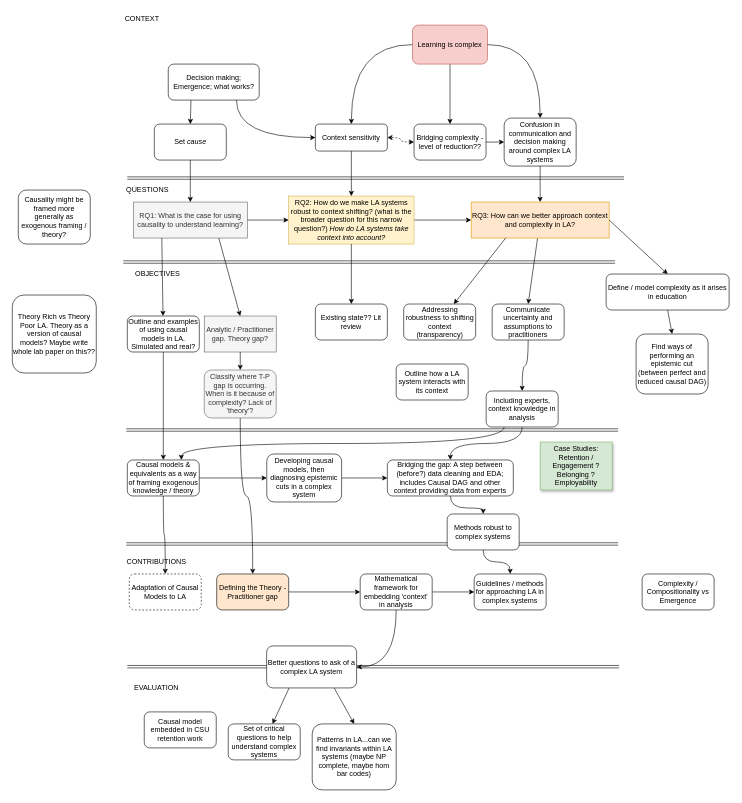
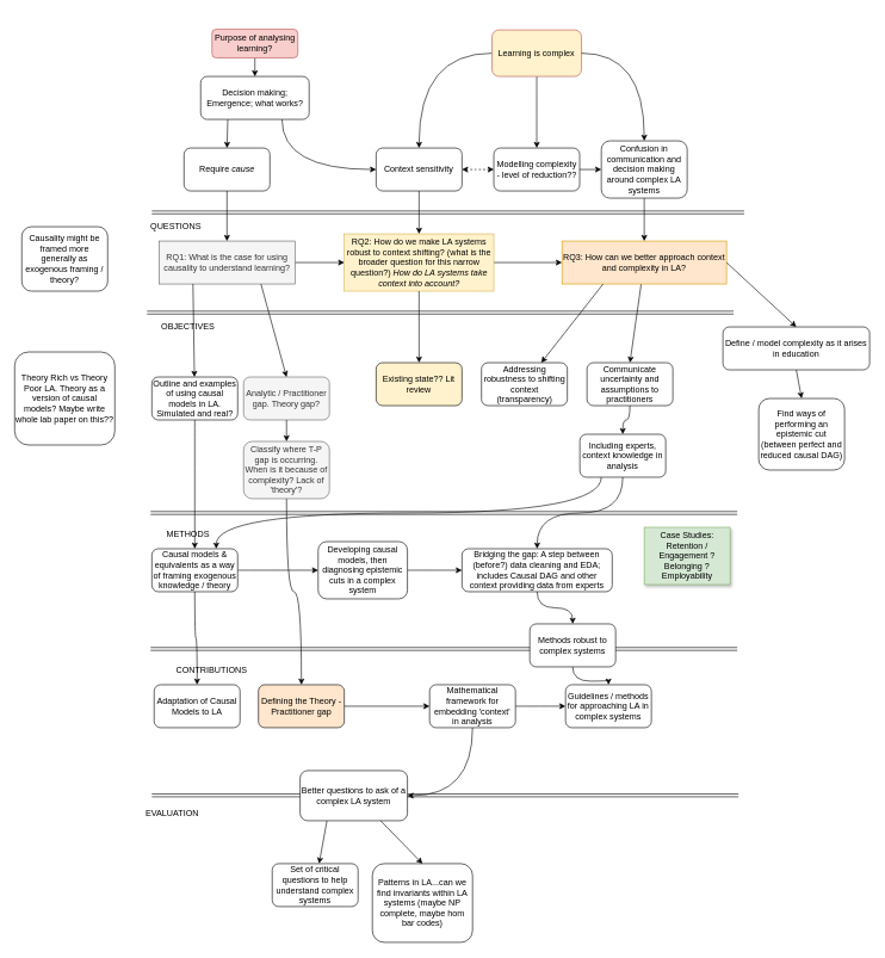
- <mxCell id="8" value="CONTEXT" style="text;html=1;align=center;verticalAlign=middle;resizable=0;points=[];autosize=1;" parent="1" vertex="1"><mxGeometry x="201" y="20" width="70" height="20" as="geometry" /></mxCell>
+ <mxCell id="51" value="Purpose of analysing learning?" style="whiteSpace=wrap;html=1;rounded=1;fillColor=#f8cecc;strokeColor=#b85450;" parent="1" vertex="1"><mxGeometry x="295.81" y="40" width="120" height="40" as="geometry" /></mxCell>
- <mxCell id="26" value="Learning is complex" style="rounded=1;whiteSpace=wrap;html=1;fillColor=#f8cecc;strokeColor=#b85450;" parent="1" vertex="1"><mxGeometry x="687.25" y="41" width="125" height="65" as="geometry" /></mxCell>
+ <mxCell id="26" value="Learning is complex" style="rounded=1;whiteSpace=wrap;html=1;fillColor=#fff2cc;strokeColor=#b85450;" parent="1" vertex="1"><mxGeometry x="687.25" y="41" width="125" height="65" as="geometry" /></mxCell>
+ <mxCell id="50" style="edgeStyle=none;rounded=0;orthogonalLoop=1;jettySize=auto;html=1;exitX=0.5;exitY=1;exitDx=0;exitDy=0;entryX=0.5;entryY=0;entryDx=0;entryDy=0;" edge="1" parent="1" source="51" target="59"><mxGeometry relative="1" as="geometry" /></mxCell>
- <mxCell id="57" value="Context sensitivity" style="rounded=1;whiteSpace=wrap;html=1;" vertex="1" parent="1"><mxGeometry x="525.25" y="206" width="120" height="45" as="geometry" /></mxCell>
+ <mxCell id="57" value="Context sensitivity" style="rounded=1;whiteSpace=wrap;html=1;" vertex="1" parent="1"><mxGeometry x="525.25" y="206" width="120" height="60" as="geometry" /></mxCell>
- <mxCell id="61" value="Set &lt;i&gt;cause&lt;/i&gt;" style="rounded=1;whiteSpace=wrap;html=1;" vertex="1" parent="1"><mxGeometry x="256.75" y="206" width="120" height="60" as="geometry" /></mxCell>
+ <mxCell id="61" value="Require &lt;i&gt;cause&lt;/i&gt;" style="rounded=1;whiteSpace=wrap;html=1;" vertex="1" parent="1"><mxGeometry x="256.75" y="206" width="120" height="60" as="geometry" /></mxCell>
- <mxCell id="15" value="&lt;span style=&quot;font-weight: normal&quot;&gt;Bridging complexity - level of reduction??&lt;/span&gt;" style="rounded=1;whiteSpace=wrap;html=1;fontStyle=1" parent="1" vertex="1"><mxGeometry x="689.75" y="206" width="120" height="60" as="geometry" /></mxCell>
+ <mxCell id="15" value="&lt;span style=&quot;font-weight: normal&quot;&gt;Modelling complexity - level of reduction??&lt;/span&gt;" style="rounded=1;whiteSpace=wrap;html=1;fontStyle=1" parent="1" vertex="1"><mxGeometry x="689.75" y="206" width="120" height="60" as="geometry" /></mxCell>
- <mxCell id="81" value="Existing state?? Lit review" style="rounded=1;whiteSpace=wrap;html=1;" vertex="1" parent="1"><mxGeometry x="525.25" y="506" width="120" height="60" as="geometry" /></mxCell>
+ <mxCell id="81" value="Existing state?? Lit review" style="rounded=1;whiteSpace=wrap;html=1;fillColor=#fff2cc;" vertex="1" parent="1"><mxGeometry x="525.25" y="506" width="120" height="60" as="geometry" /></mxCell>
- <mxCell id="43" value="Analytic / Practitioner gap. Theory gap?" style="whiteSpace=wrap;html=1;fillColor=#f5f5f5;strokeColor=#666666;fontColor=#333333;rounded=0;" parent="1" vertex="1"><mxGeometry x="340" y="526" width="120" height="60" as="geometry" /></mxCell>
+ <mxCell id="43" value="Analytic / Practitioner gap. Theory gap?" style="whiteSpace=wrap;html=1;rounded=1;fillColor=#f5f5f5;strokeColor=#666666;fontColor=#333333;" parent="1" vertex="1"><mxGeometry x="340" y="526" width="120" height="60" as="geometry" /></mxCell>
- <mxCell id="84" value="Outline how a LA system interacts with its context" style="rounded=1;whiteSpace=wrap;html=1;" vertex="1" parent="1"><mxGeometry x="660" y="606" width="120" height="60" as="geometry" /></mxCell>
- <mxCell id="68" value="Including experts, context knowledge in analysis" style="rounded=1;whiteSpace=wrap;html=1;" vertex="1" parent="1"><mxGeometry x="810" y="651" width="120" height="60" as="geometry" /></mxCell>
+ <mxCell id="68" value="Including experts, context knowledge in analysis" style="rounded=1;whiteSpace=wrap;html=1;" vertex="1" parent="1"><mxGeometry x="810" y="606" width="120" height="60" as="geometry" /></mxCell>
+ <mxCell id="48" value="METHODS" style="text;html=1;align=center;verticalAlign=middle;resizable=0;points=[];autosize=1;" parent="1" vertex="1"><mxGeometry x="221.75" y="736" width="80" height="20" as="geometry" /></mxCell>
- <mxCell id="78" value="Methods robust to complex systems" style="rounded=1;whiteSpace=wrap;html=1;" vertex="1" parent="1"><mxGeometry x="745" y="856" width="120" height="60" as="geometry" /></mxCell>
+ <mxCell id="78" value="Methods robust to complex systems" style="rounded=1;whiteSpace=wrap;html=1;" vertex="1" parent="1"><mxGeometry x="740" y="871" width="120" height="60" as="geometry" /></mxCell>
- <mxCell id="10" value="CONTRIBUTIONS" style="text;html=1;align=center;verticalAlign=middle;resizable=0;points=[];autosize=1;" parent="1" vertex="1"><mxGeometry x="205" y="926" width="110" height="20" as="geometry" /></mxCell>
+ <mxCell id="10" value="CONTRIBUTIONS" style="text;html=1;align=center;verticalAlign=middle;resizable=0;points=[];autosize=1;" parent="1" vertex="1"><mxGeometry x="240" y="926" width="110" height="20" as="geometry" /></mxCell>
- <mxCell id="75" value="Adaptation of Causal Models to LA" style="rounded=1;whiteSpace=wrap;html=1;dashed=1;" vertex="1" parent="1"><mxGeometry x="215" y="956" width="120" height="60" as="geometry" /></mxCell>
+ <mxCell id="75" value="Adaptation of Causal Models to LA" style="rounded=1;whiteSpace=wrap;html=1;" vertex="1" parent="1"><mxGeometry x="215" y="956" width="120" height="60" as="geometry" /></mxCell>
- <mxCell id="55" value="Complexity / Compositionality vs Emergence" style="rounded=1;whiteSpace=wrap;html=1;" vertex="1" parent="1"><mxGeometry x="1070" y="956" width="120" height="60" as="geometry" /></mxCell>
- <mxCell id="18" value="Better questions to ask of a complex LA system" style="rounded=1;whiteSpace=wrap;html=1;" parent="1" vertex="1"><mxGeometry x="444" y="1076" width="150" height="70" as="geometry" /></mxCell>
+ <mxCell id="18" value="Better questions to ask of a complex LA system" style="rounded=1;whiteSpace=wrap;html=1;" parent="1" vertex="1"><mxGeometry x="419" y="1076" width="150" height="70" as="geometry" /></mxCell>
- <mxCell id="11" value="EVALUATION" style="text;html=1;align=center;verticalAlign=middle;resizable=0;points=[];autosize=1;" parent="1" vertex="1"><mxGeometry x="215" y="1136" width="90" height="20" as="geometry" /></mxCell>
+ <mxCell id="11" value="EVALUATION" style="text;html=1;align=center;verticalAlign=middle;resizable=0;points=[];autosize=1;" parent="1" vertex="1"><mxGeometry x="195" y="1126" width="90" height="20" as="geometry" /></mxCell>
- <mxCell id="38" value="Causal model embedded in CSU retention work" style="whiteSpace=wrap;html=1;rounded=1;glass=0;" parent="1" vertex="1"><mxGeometry x="240" y="1186" width="120" height="60" as="geometry" /></mxCell>
